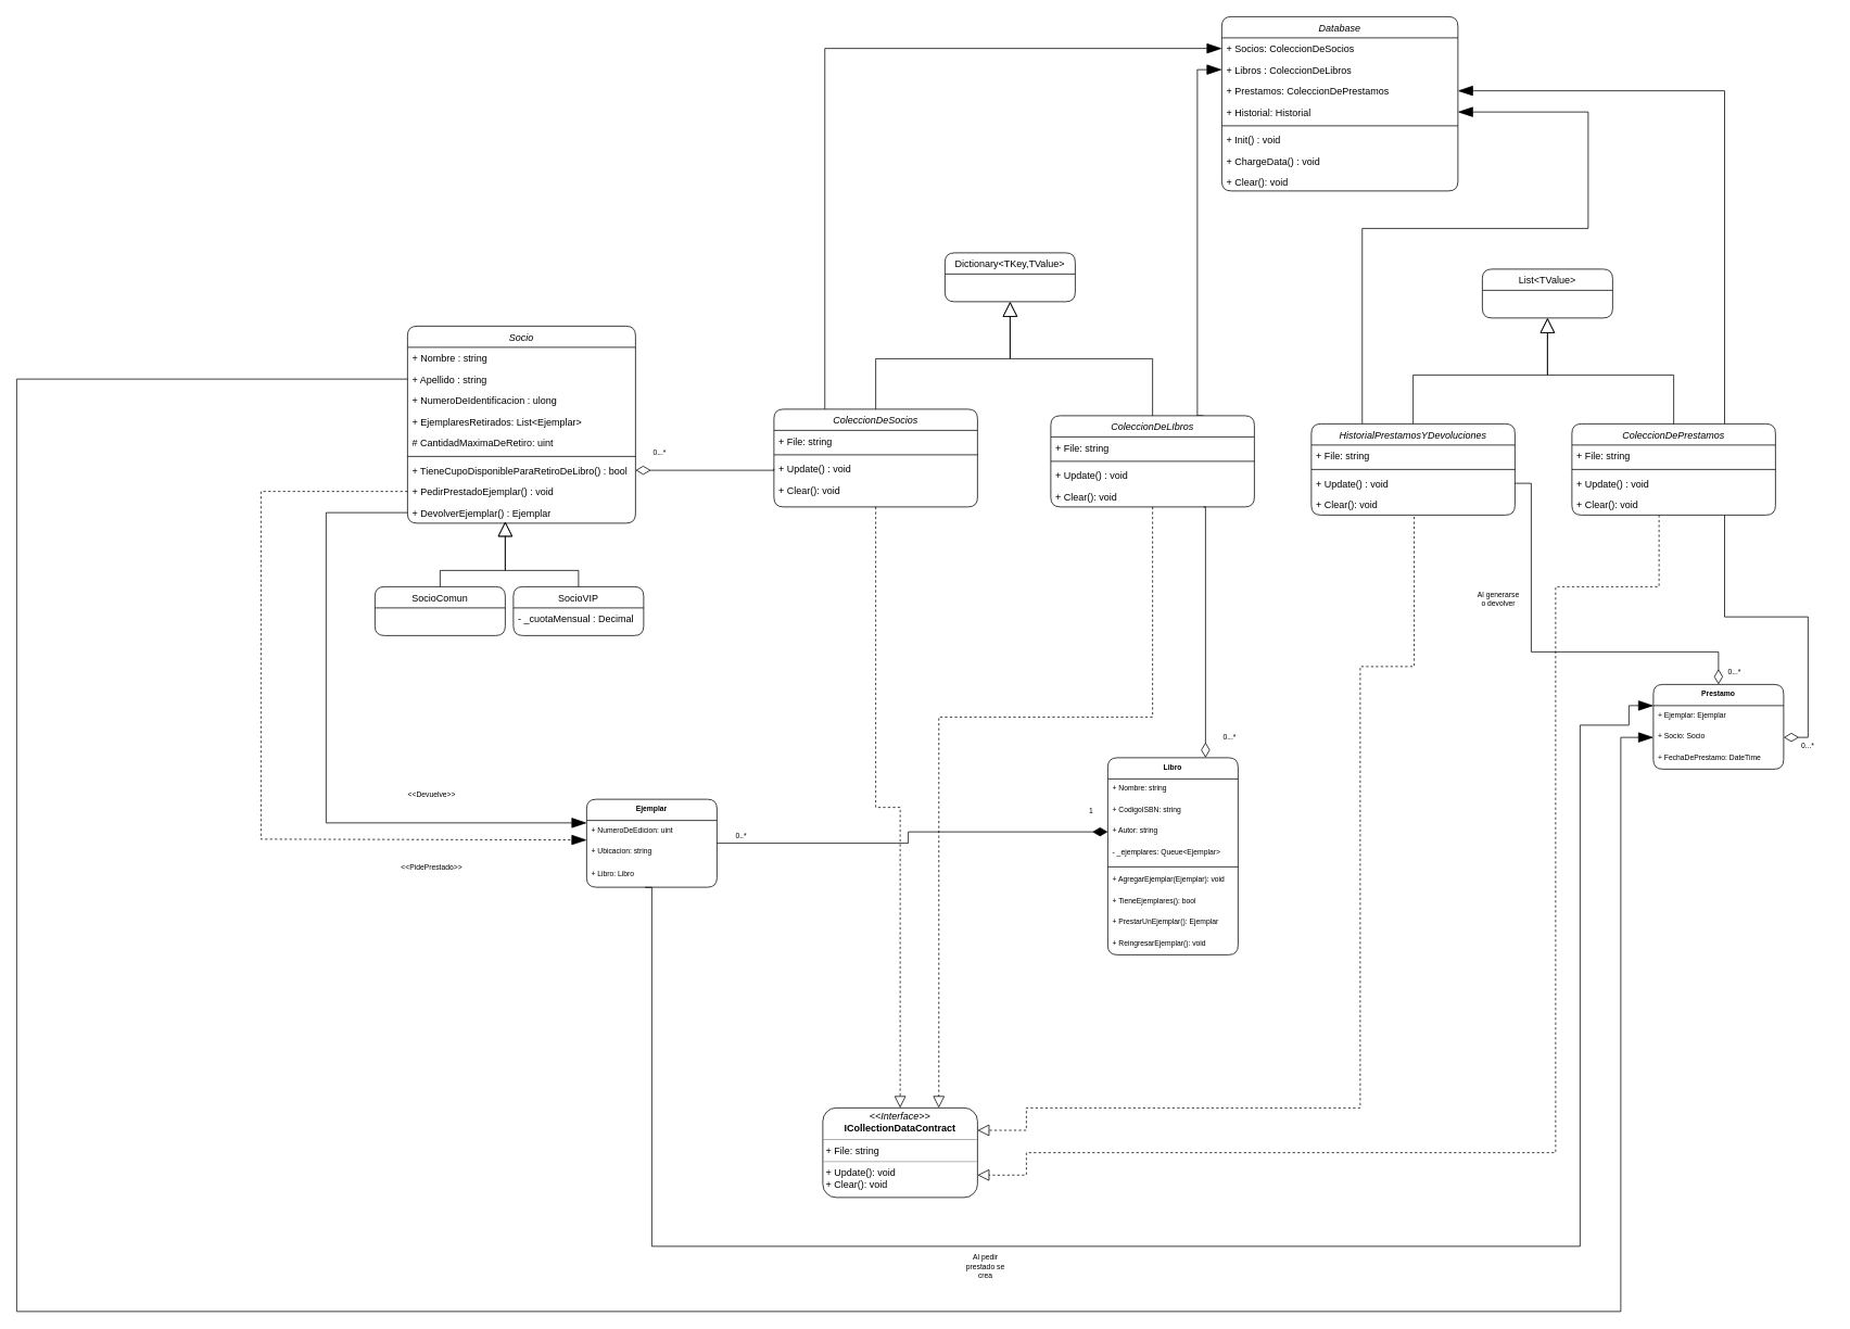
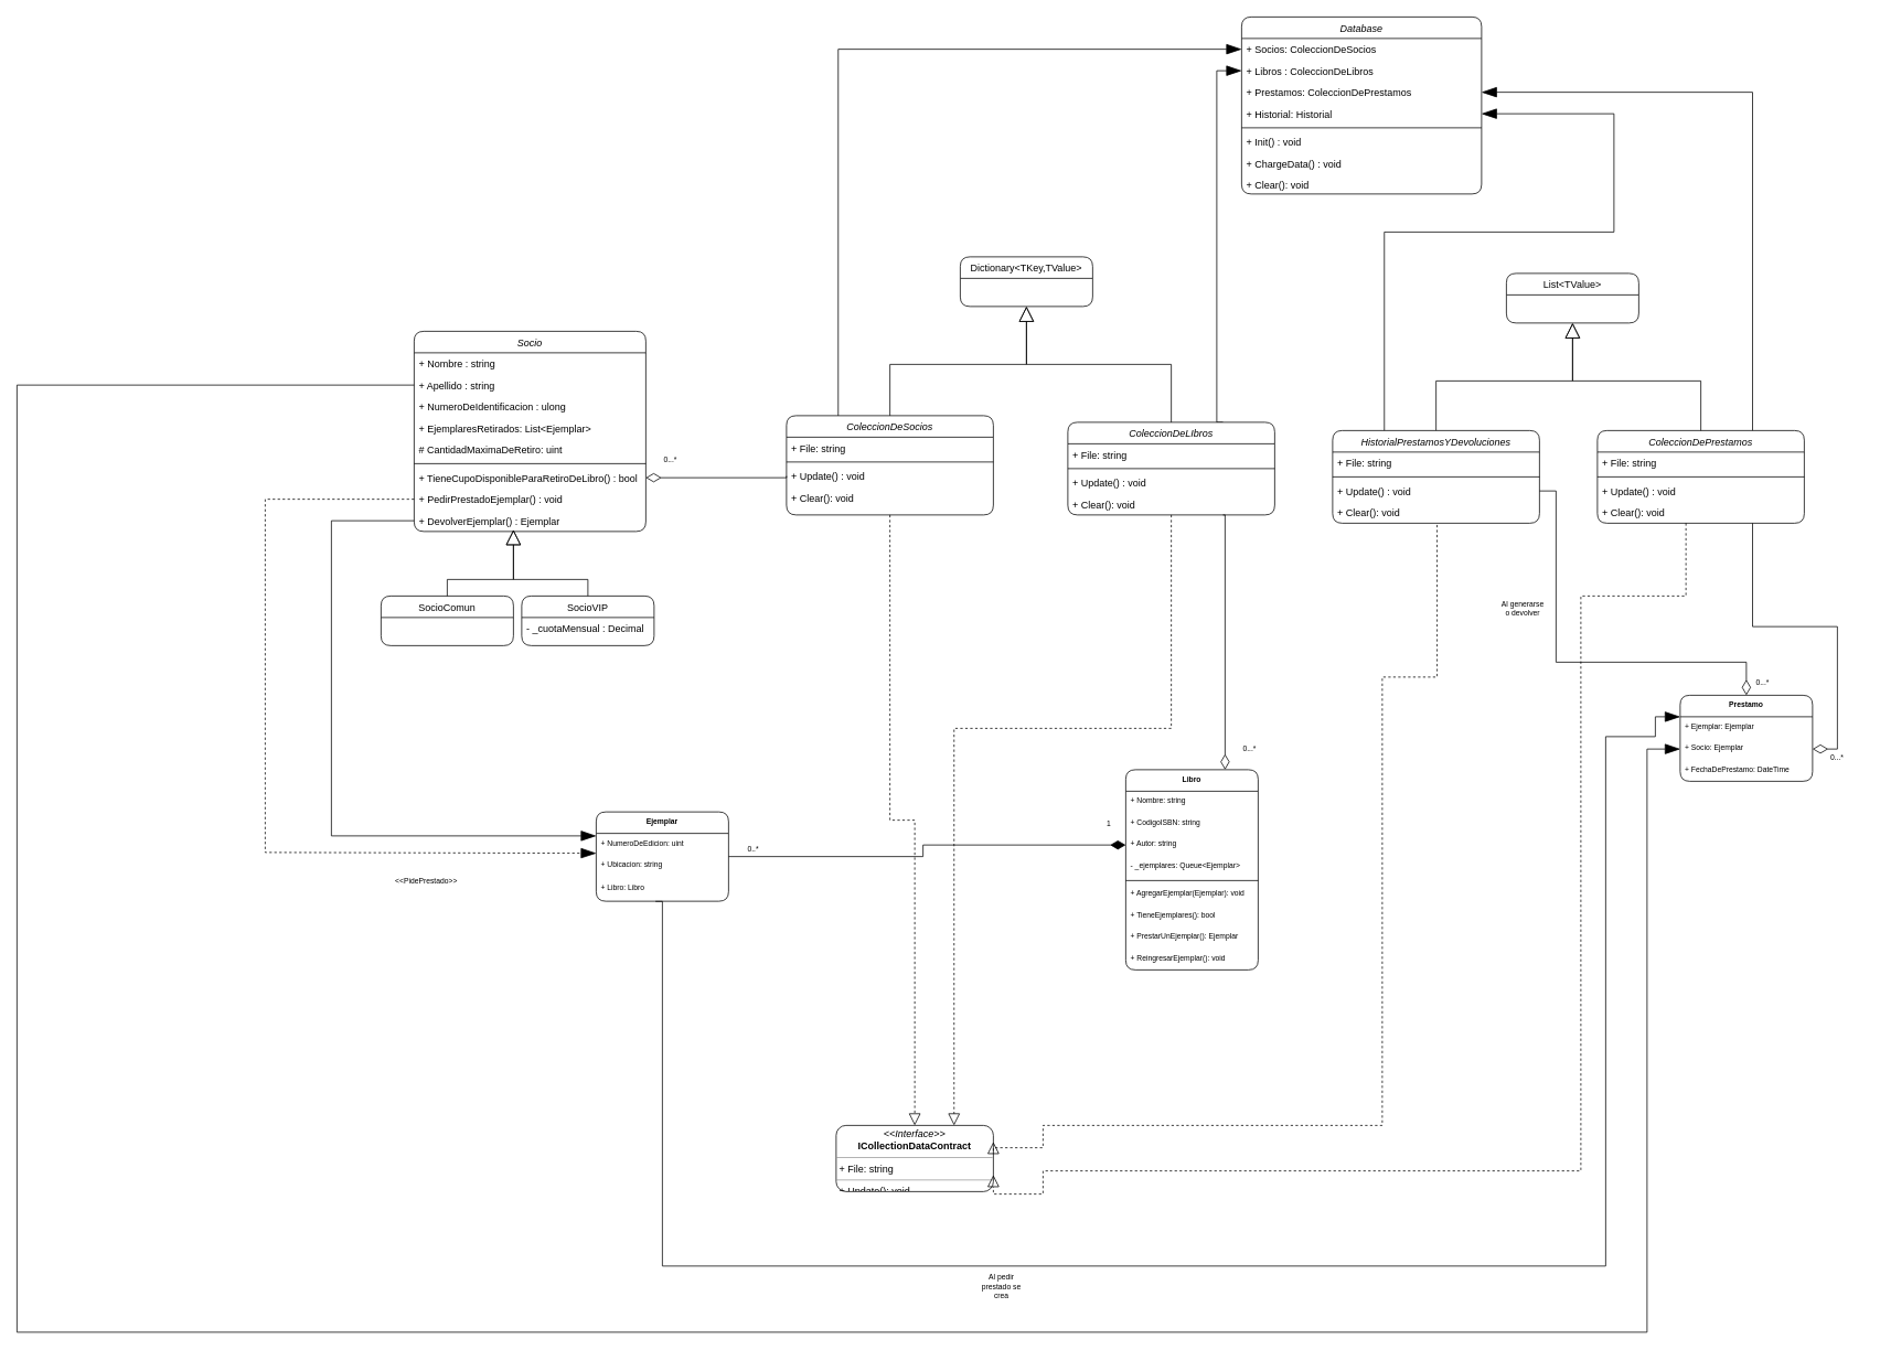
- <mxCell id="82" value="+ Socio: Socio" style="text;strokeColor=none;fillColor=none;align=left;verticalAlign=top;spacingLeft=4;spacingRight=4;overflow=hidden;rotatable=0;points=[[0,0.5],[1,0.5]];portConstraint=eastwest;rounded=1;shadow=0;glass=0;sketch=0;fontFamily=Helvetica;fontSize=9;fontColor=default;startSize=26;" vertex="1" parent="80"><mxGeometry y="52" width="160" height="26" as="geometry" /></mxCell>
+ <mxCell id="82" value="+ Socio: Ejemplar" style="text;strokeColor=none;fillColor=none;align=left;verticalAlign=top;spacingLeft=4;spacingRight=4;overflow=hidden;rotatable=0;points=[[0,0.5],[1,0.5]];portConstraint=eastwest;rounded=1;shadow=0;glass=0;sketch=0;fontFamily=Helvetica;fontSize=9;fontColor=default;startSize=26;" vertex="1" parent="80"><mxGeometry y="52" width="160" height="26" as="geometry" /></mxCell>
- <mxCell id="94" value="&amp;lt;&amp;lt;Devuelve&amp;gt;&amp;gt;" style="text;html=1;strokeColor=none;fillColor=none;align=center;verticalAlign=middle;whiteSpace=wrap;rounded=0;shadow=0;glass=0;sketch=0;fontFamily=Helvetica;fontSize=9;fontColor=default;startSize=26;" vertex="1" parent="1"><mxGeometry x="500" y="960" width="60" height="30" as="geometry" /></mxCell>
- <mxCell id="95" value="&amp;lt;&amp;lt;PidePrestado&amp;gt;&amp;gt;" style="text;html=1;strokeColor=none;fillColor=none;align=center;verticalAlign=middle;whiteSpace=wrap;rounded=0;shadow=0;glass=0;sketch=0;fontFamily=Helvetica;fontSize=9;fontColor=default;startSize=26;" vertex="1" parent="1"><mxGeometry x="500" y="1050" width="60" height="30" as="geometry" /></mxCell>
+ <mxCell id="95" value="&amp;lt;&amp;lt;PidePrestado&amp;gt;&amp;gt;" style="text;html=1;strokeColor=none;fillColor=none;align=center;verticalAlign=middle;whiteSpace=wrap;rounded=0;shadow=0;glass=0;sketch=0;fontFamily=Helvetica;fontSize=9;fontColor=default;startSize=26;" vertex="1" parent="1"><mxGeometry x="485" y="1050" width="60" height="30" as="geometry" /></mxCell>
- <mxCell id="45" value="&lt;p style=&quot;margin:0px;margin-top:4px;text-align:center;&quot;&gt;&lt;i&gt;&amp;lt;&amp;lt;Interface&amp;gt;&amp;gt;&lt;/i&gt;&lt;br&gt;&lt;b&gt;ICollectionDataContract&lt;/b&gt;&lt;/p&gt;&lt;hr size=&quot;1&quot;&gt;&lt;p style=&quot;margin:0px;margin-left:4px;&quot;&gt;+ File: string&lt;br&gt;&lt;/p&gt;&lt;hr size=&quot;1&quot;&gt;&lt;p style=&quot;margin:0px;margin-left:4px;&quot;&gt;+ Update(): void&lt;br&gt;+ Clear(): void&lt;/p&gt;" style="verticalAlign=top;align=left;overflow=fill;fontSize=12;fontFamily=Helvetica;html=1;rounded=1;shadow=0;glass=0;sketch=0;fontColor=default;startSize=26;strokeColor=default;strokeWidth=1;fillColor=default;" vertex="1" parent="1"><mxGeometry x="1010" y="1360" width="190" height="110" as="geometry" /></mxCell>
+ <mxCell id="45" value="&lt;p style=&quot;margin:0px;margin-top:4px;text-align:center;&quot;&gt;&lt;i&gt;&amp;lt;&amp;lt;Interface&amp;gt;&amp;gt;&lt;/i&gt;&lt;br&gt;&lt;b&gt;ICollectionDataContract&lt;/b&gt;&lt;/p&gt;&lt;hr size=&quot;1&quot;&gt;&lt;p style=&quot;margin:0px;margin-left:4px;&quot;&gt;+ File: string&lt;br&gt;&lt;/p&gt;&lt;hr size=&quot;1&quot;&gt;&lt;p style=&quot;margin:0px;margin-left:4px;&quot;&gt;+ Update(): void&lt;br&gt;+ Clear(): void&lt;/p&gt;" style="verticalAlign=top;align=left;overflow=fill;fontSize=12;fontFamily=Helvetica;html=1;rounded=1;shadow=0;glass=0;sketch=0;fontColor=default;startSize=26;strokeColor=default;strokeWidth=1;fillColor=default;" vertex="1" parent="1"><mxGeometry x="1010" y="1360" width="190" height="80" as="geometry" /></mxCell>
